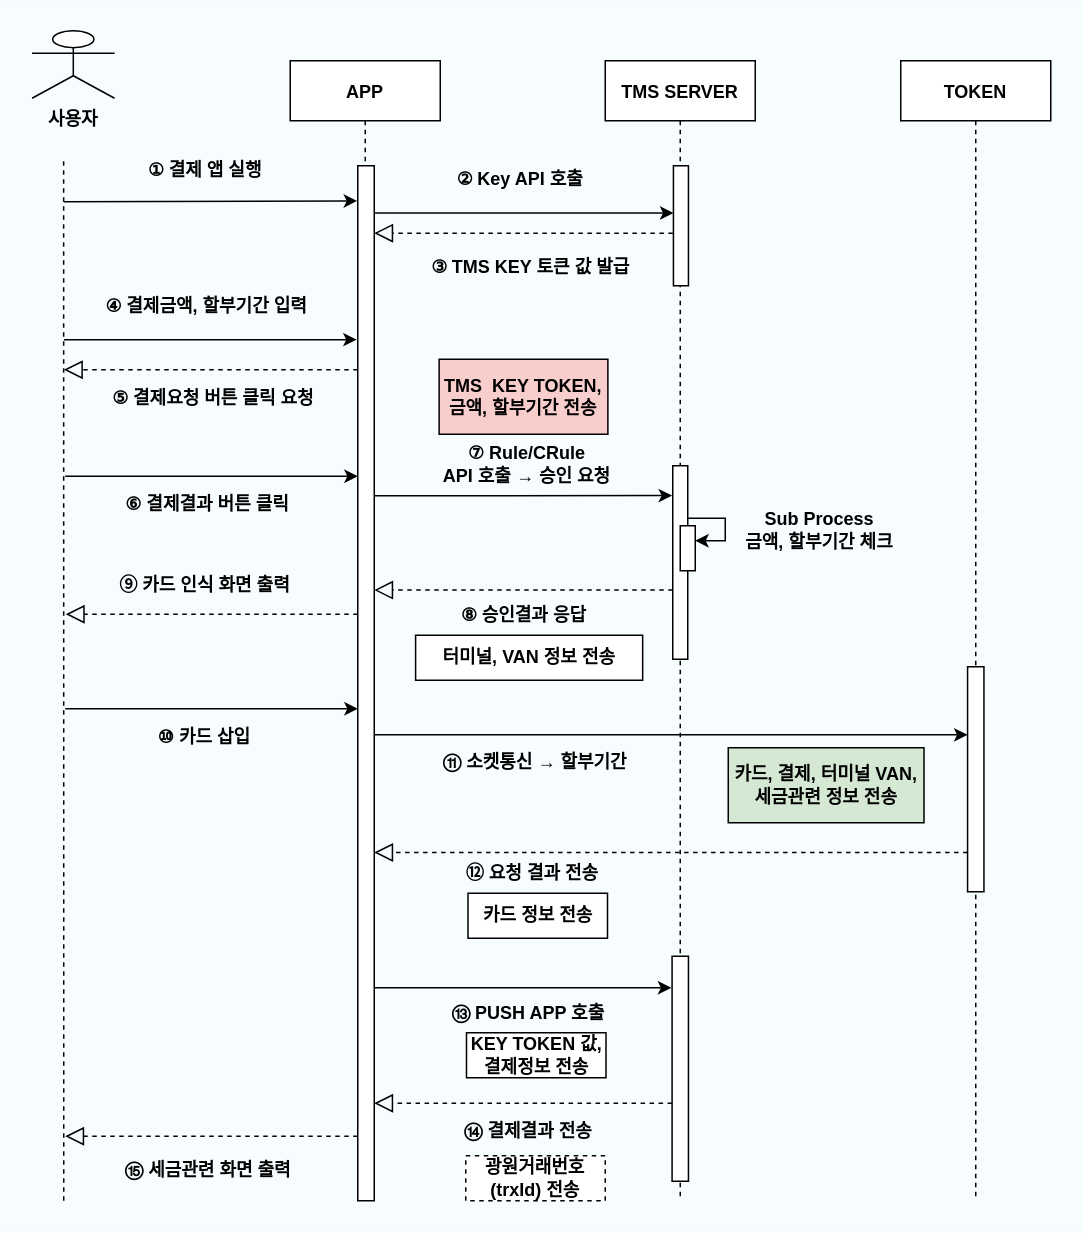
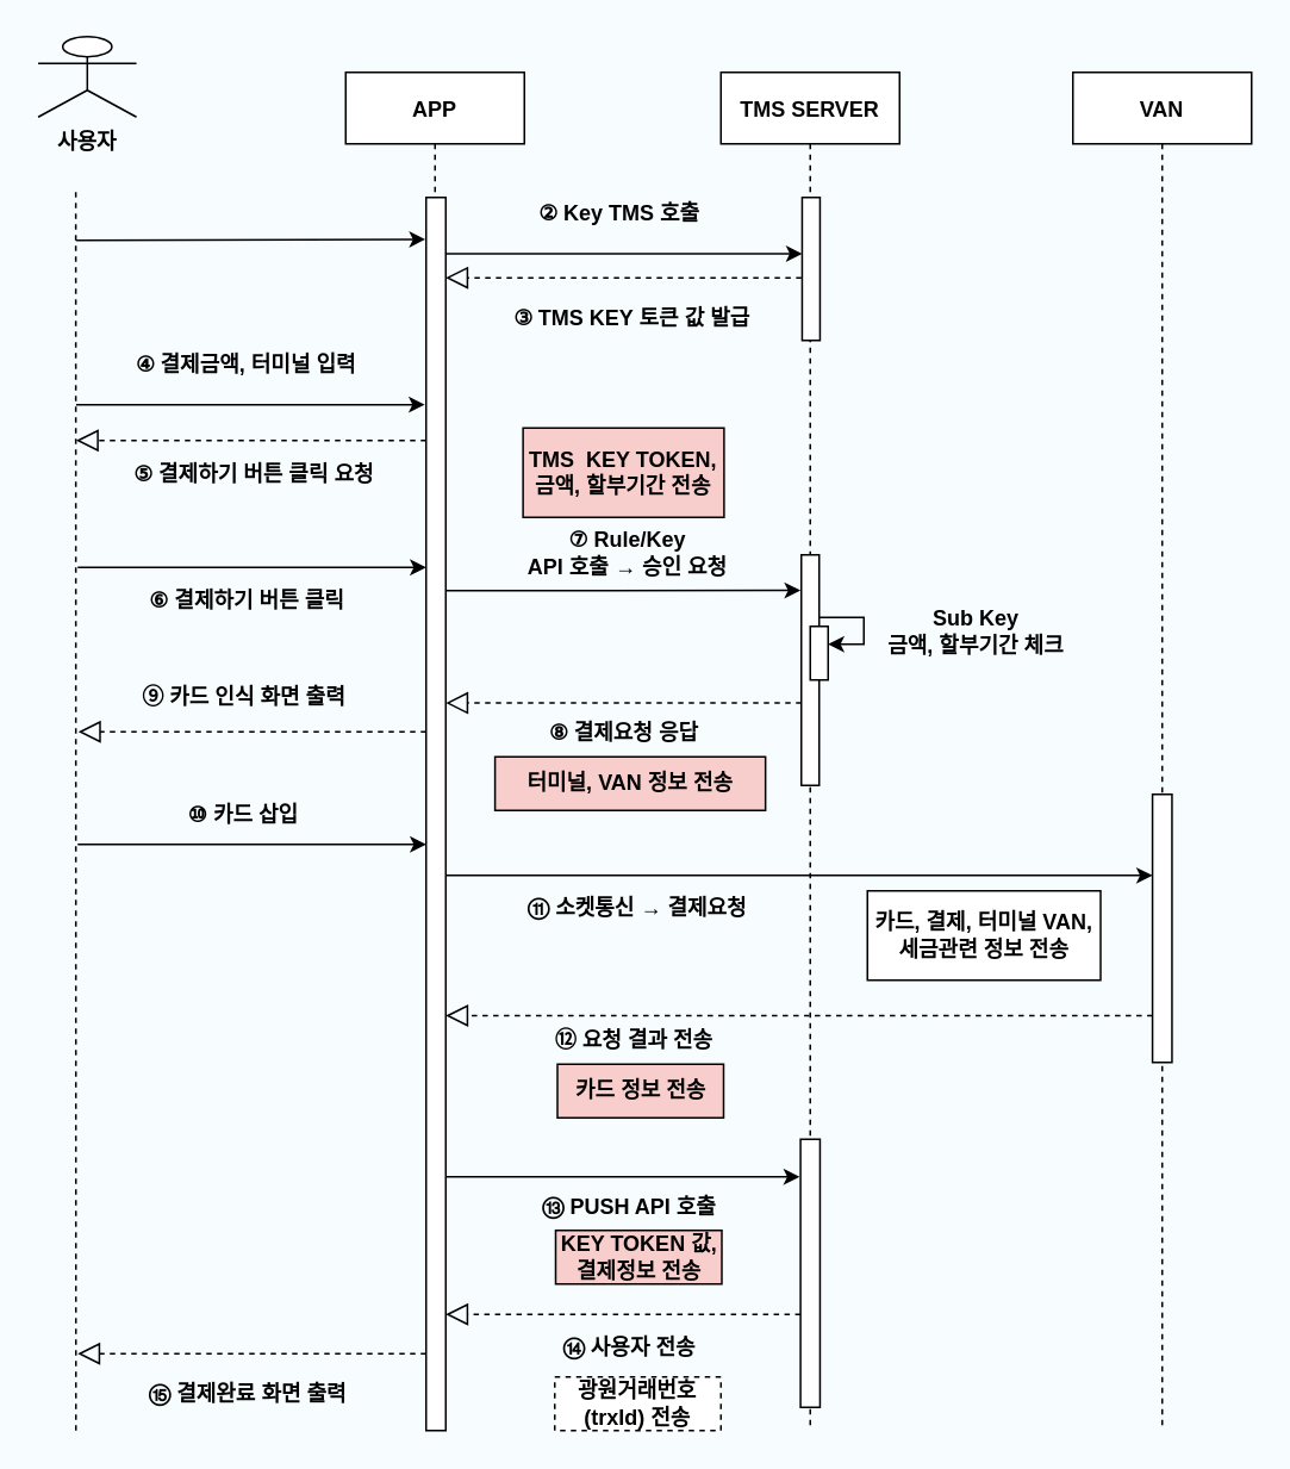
- <mxCell id="4" value="TOKEN" style="shape=umlLifeline;perimeter=lifelinePerimeter;container=1;collapsible=0;recursiveResize=0;rounded=0;shadow=0;strokeWidth=1;fontSize=12;fontStyle=1" parent="1" vertex="1"><mxGeometry x="600" y="40" width="100" height="760" as="geometry" /></mxCell>
+ <mxCell id="4" value="VAN" style="shape=umlLifeline;perimeter=lifelinePerimeter;container=1;collapsible=0;recursiveResize=0;rounded=0;shadow=0;strokeWidth=1;fontSize=12;fontStyle=1" parent="1" vertex="1"><mxGeometry x="600" y="40" width="100" height="760" as="geometry" /></mxCell>
- <mxCell id="47" value="&lt;font style=&quot;font-size: 12px;&quot;&gt;&lt;span lang=&quot;EN-US&quot; style=&quot;line-height: 125%; font-family: &amp;quot;맑은 고딕&amp;quot;; font-size: 12px;&quot;&gt;①&amp;nbsp;&lt;/span&gt;결제 앱 실행&lt;/font&gt;" style="text;html=1;strokeColor=none;fillColor=none;align=center;verticalAlign=middle;whiteSpace=wrap;rounded=0;fontSize=12;fontStyle=1" parent="1" vertex="1"><mxGeometry x="79.78" y="103" width="112.75" height="20" as="geometry" /></mxCell>
- <mxCell id="43" value="&lt;font style=&quot;font-size: 12px;&quot;&gt;&lt;span lang=&quot;EN-US&quot; style=&quot;line-height: 125%; font-family: &amp;quot;맑은 고딕&amp;quot;; font-size: 12px;&quot;&gt;②&amp;nbsp;&lt;/span&gt;Key API 호출&lt;/font&gt;" style="text;html=1;strokeColor=none;fillColor=none;align=center;verticalAlign=middle;whiteSpace=wrap;rounded=0;fontSize=12;fontStyle=1" parent="1" vertex="1"><mxGeometry x="290.25" y="109" width="112.75" height="20" as="geometry" /></mxCell>
+ <mxCell id="43" value="&lt;font style=&quot;font-size: 12px;&quot;&gt;&lt;span lang=&quot;EN-US&quot; style=&quot;line-height: 125%; font-family: &amp;quot;맑은 고딕&amp;quot;; font-size: 12px;&quot;&gt;②&amp;nbsp;&lt;/span&gt;Key TMS 호출&lt;/font&gt;" style="text;html=1;strokeColor=none;fillColor=none;align=center;verticalAlign=middle;whiteSpace=wrap;rounded=0;fontSize=12;fontStyle=1" parent="1" vertex="1"><mxGeometry x="290.25" y="109" width="112.75" height="20" as="geometry" /></mxCell>
- <mxCell id="42" value="&lt;font style=&quot;font-size: 12px;&quot;&gt;&lt;span lang=&quot;EN-US&quot; style=&quot;line-height: 125%; font-family: &amp;quot;맑은 고딕&amp;quot;; font-size: 12px;&quot;&gt;④&amp;nbsp;&lt;/span&gt;결제금액, 할부기간 입력&lt;/font&gt;" style="text;html=1;strokeColor=none;fillColor=none;align=center;verticalAlign=middle;whiteSpace=wrap;rounded=0;fontSize=12;fontStyle=1" parent="1" vertex="1"><mxGeometry x="62.45" y="194" width="150.69" height="20" as="geometry" /></mxCell>
+ <mxCell id="42" value="&lt;font style=&quot;font-size: 12px;&quot;&gt;&lt;span lang=&quot;EN-US&quot; style=&quot;line-height: 125%; font-family: &amp;quot;맑은 고딕&amp;quot;; font-size: 12px;&quot;&gt;④&amp;nbsp;&lt;/span&gt;결제금액, 터미널 입력&lt;/font&gt;" style="text;html=1;strokeColor=none;fillColor=none;align=center;verticalAlign=middle;whiteSpace=wrap;rounded=0;fontSize=12;fontStyle=1" parent="1" vertex="1"><mxGeometry x="62.45" y="194" width="150.69" height="20" as="geometry" /></mxCell>
- <mxCell id="49" value="&lt;font style=&quot;font-size: 12px;&quot;&gt;&lt;span lang=&quot;EN-US&quot; style=&quot;line-height: 125%; font-family: &amp;quot;맑은 고딕&amp;quot;; font-size: 12px;&quot;&gt;⑤&amp;nbsp;&lt;/span&gt;결제요청 버튼 클릭 요청&lt;/font&gt;" style="text;html=1;strokeColor=none;fillColor=none;align=center;verticalAlign=middle;whiteSpace=wrap;rounded=0;fontSize=12;fontStyle=1" parent="1" vertex="1"><mxGeometry x="66.48" y="255" width="151.63" height="20" as="geometry" /></mxCell>
+ <mxCell id="49" value="&lt;font style=&quot;font-size: 12px;&quot;&gt;&lt;span lang=&quot;EN-US&quot; style=&quot;line-height: 125%; font-family: &amp;quot;맑은 고딕&amp;quot;; font-size: 12px;&quot;&gt;⑤&amp;nbsp;&lt;/span&gt;결제하기 버튼 클릭 요청&lt;/font&gt;" style="text;html=1;strokeColor=none;fillColor=none;align=center;verticalAlign=middle;whiteSpace=wrap;rounded=0;fontSize=12;fontStyle=1" parent="1" vertex="1"><mxGeometry x="66.48" y="255" width="151.63" height="20" as="geometry" /></mxCell>
- <mxCell id="15" value="&lt;font style=&quot;font-size: 12px&quot;&gt;&lt;span lang=&quot;EN-US&quot; style=&quot;line-height: 125% ; font-family: &amp;#34;맑은 고딕&amp;#34; ; font-size: 12px&quot;&gt;⑦&lt;/span&gt;&amp;nbsp;Rule/CRule &lt;br&gt;API 호출&amp;nbsp;&lt;/font&gt;→ 승인 요청" style="text;html=1;strokeColor=none;fillColor=none;align=center;verticalAlign=middle;whiteSpace=wrap;rounded=0;fontSize=12;fontStyle=1" parent="1" vertex="1"><mxGeometry x="287.01" y="299" width="128.49" height="20" as="geometry" /></mxCell>
+ <mxCell id="15" value="&lt;font style=&quot;font-size: 12px&quot;&gt;&lt;span lang=&quot;EN-US&quot; style=&quot;line-height: 125% ; font-family: &amp;#34;맑은 고딕&amp;#34; ; font-size: 12px&quot;&gt;⑦&lt;/span&gt;&amp;nbsp;Rule/Key &lt;br&gt;API 호출&amp;nbsp;&lt;/font&gt;→ 승인 요청" style="text;html=1;strokeColor=none;fillColor=none;align=center;verticalAlign=middle;whiteSpace=wrap;rounded=0;fontSize=12;fontStyle=1" parent="1" vertex="1"><mxGeometry x="287.01" y="299" width="128.49" height="20" as="geometry" /></mxCell>
- <mxCell id="14" value="&lt;font style=&quot;font-size: 12px;&quot;&gt;&lt;span lang=&quot;EN-US&quot; style=&quot;line-height: 125%; font-family: &amp;quot;맑은 고딕&amp;quot;; font-size: 12px;&quot;&gt;⑥&lt;/span&gt;&amp;nbsp;결제결과 버튼 클릭&lt;/font&gt;" style="text;html=1;strokeColor=none;fillColor=none;align=center;verticalAlign=middle;whiteSpace=wrap;rounded=0;fontSize=12;fontStyle=1" parent="1" vertex="1"><mxGeometry x="76.73" y="319" width="122.13" height="33" as="geometry" /></mxCell>
+ <mxCell id="14" value="&lt;font style=&quot;font-size: 12px;&quot;&gt;&lt;span lang=&quot;EN-US&quot; style=&quot;line-height: 125%; font-family: &amp;quot;맑은 고딕&amp;quot;; font-size: 12px;&quot;&gt;⑥&lt;/span&gt;&amp;nbsp;결제하기 버튼 클릭&lt;/font&gt;" style="text;html=1;strokeColor=none;fillColor=none;align=center;verticalAlign=middle;whiteSpace=wrap;rounded=0;fontSize=12;fontStyle=1" parent="1" vertex="1"><mxGeometry x="76.73" y="319" width="122.13" height="33" as="geometry" /></mxCell>
- <mxCell id="22" value="&lt;span style=&quot;font-size: 12px;&quot;&gt;Sub Process&lt;br style=&quot;font-size: 12px;&quot;&gt;금액, 할부기간 체크&lt;br style=&quot;font-size: 12px;&quot;&gt;&lt;/span&gt;" style="text;html=1;strokeColor=none;fillColor=none;align=center;verticalAlign=middle;whiteSpace=wrap;rounded=0;fontSize=12;fontStyle=1" parent="1" vertex="1"><mxGeometry x="487" y="343" width="118" height="20" as="geometry" /></mxCell>
+ <mxCell id="22" value="&lt;span style=&quot;font-size: 12px;&quot;&gt;Sub Key&lt;br style=&quot;font-size: 12px;&quot;&gt;금액, 할부기간 체크&lt;br style=&quot;font-size: 12px;&quot;&gt;&lt;/span&gt;" style="text;html=1;strokeColor=none;fillColor=none;align=center;verticalAlign=middle;whiteSpace=wrap;rounded=0;fontSize=12;fontStyle=1" parent="1" vertex="1"><mxGeometry x="487" y="343" width="118" height="20" as="geometry" /></mxCell>
- <mxCell id="19" value="&lt;font style=&quot;font-size: 12px&quot;&gt;&lt;span lang=&quot;EN-US&quot; style=&quot;line-height: 125% ; font-family: &amp;#34;맑은 고딕&amp;#34; ; font-size: 12px&quot;&gt;⑧&amp;nbsp;&lt;/span&gt;승인결과 응답&lt;br style=&quot;font-size: 12px&quot;&gt;&lt;/font&gt;" style="text;html=1;strokeColor=none;fillColor=none;align=center;verticalAlign=middle;whiteSpace=wrap;rounded=0;fontSize=12;fontStyle=1" parent="1" vertex="1"><mxGeometry x="289.51" y="400" width="118" height="20" as="geometry" /></mxCell>
+ <mxCell id="19" value="&lt;font style=&quot;font-size: 12px&quot;&gt;&lt;span lang=&quot;EN-US&quot; style=&quot;line-height: 125% ; font-family: &amp;#34;맑은 고딕&amp;#34; ; font-size: 12px&quot;&gt;⑧&amp;nbsp;&lt;/span&gt;결제요청 응답&lt;br style=&quot;font-size: 12px&quot;&gt;&lt;/font&gt;" style="text;html=1;strokeColor=none;fillColor=none;align=center;verticalAlign=middle;whiteSpace=wrap;rounded=0;fontSize=12;fontStyle=1" parent="1" vertex="1"><mxGeometry x="289.51" y="400" width="118" height="20" as="geometry" /></mxCell>
- <mxCell id="50" value="&lt;span style=&quot;font-size: 12px&quot;&gt;터미널,&amp;nbsp;&lt;/span&gt;&lt;span style=&quot;font-size: 12px&quot;&gt;VAN 정보 전송&lt;/span&gt;&lt;span style=&quot;font-size: 12px&quot;&gt;&lt;br style=&quot;font-size: 12px&quot;&gt;&lt;/span&gt;" style="rounded=0;whiteSpace=wrap;html=1;fontSize=12;fontStyle=1" parent="1" vertex="1"><mxGeometry x="276.57" y="423" width="151.37" height="30" as="geometry" /></mxCell>
+ <mxCell id="50" value="&lt;span style=&quot;font-size: 12px&quot;&gt;터미널,&amp;nbsp;&lt;/span&gt;&lt;span style=&quot;font-size: 12px&quot;&gt;VAN 정보 전송&lt;/span&gt;&lt;span style=&quot;font-size: 12px&quot;&gt;&lt;br style=&quot;font-size: 12px&quot;&gt;&lt;/span&gt;" style="rounded=0;whiteSpace=wrap;html=1;fontSize=12;fontStyle=1;fillColor=#f8cecc;" parent="1" vertex="1"><mxGeometry x="276.57" y="423" width="151.37" height="30" as="geometry" /></mxCell>
- <mxCell id="24" value="&lt;font style=&quot;font-size: 12px;&quot;&gt;&lt;span lang=&quot;EN-US&quot; style=&quot;line-height: 125%; font-family: &amp;quot;맑은 고딕&amp;quot;; font-size: 12px;&quot;&gt;⑩&lt;/span&gt;&amp;nbsp;카드 삽입&lt;/font&gt;" style="text;html=1;strokeColor=none;fillColor=none;align=center;verticalAlign=middle;whiteSpace=wrap;rounded=0;fontSize=12;fontStyle=1" parent="1" vertex="1"><mxGeometry x="91.15" y="481" width="90" height="20" as="geometry" /></mxCell>
+ <mxCell id="24" value="&lt;font style=&quot;font-size: 12px;&quot;&gt;&lt;span lang=&quot;EN-US&quot; style=&quot;line-height: 125%; font-family: &amp;quot;맑은 고딕&amp;quot;; font-size: 12px;&quot;&gt;⑩&lt;/span&gt;&amp;nbsp;카드 삽입&lt;/font&gt;" style="text;html=1;strokeColor=none;fillColor=none;align=center;verticalAlign=middle;whiteSpace=wrap;rounded=0;fontSize=12;fontStyle=1" parent="1" vertex="1"><mxGeometry x="91.15" y="446" width="90" height="20" as="geometry" /></mxCell>
- <mxCell id="26" value="&lt;font style=&quot;font-size: 12px;&quot;&gt;&lt;span lang=&quot;EN-US&quot; style=&quot;line-height: 125%; font-family: &amp;quot;맑은 고딕&amp;quot;; font-size: 12px;&quot;&gt;⑪&lt;/span&gt;&amp;nbsp;소켓통신 → 할부기간&lt;/font&gt;" style="text;html=1;strokeColor=none;fillColor=none;align=center;verticalAlign=middle;whiteSpace=wrap;rounded=0;fontSize=12;fontStyle=1" parent="1" vertex="1"><mxGeometry x="289" y="498" width="135" height="20" as="geometry" /></mxCell>
+ <mxCell id="26" value="&lt;font style=&quot;font-size: 12px;&quot;&gt;&lt;span lang=&quot;EN-US&quot; style=&quot;line-height: 125%; font-family: &amp;quot;맑은 고딕&amp;quot;; font-size: 12px;&quot;&gt;⑪&lt;/span&gt;&amp;nbsp;소켓통신 → 결제요청&lt;/font&gt;" style="text;html=1;strokeColor=none;fillColor=none;align=center;verticalAlign=middle;whiteSpace=wrap;rounded=0;fontSize=12;fontStyle=1" parent="1" vertex="1"><mxGeometry x="289" y="498" width="135" height="20" as="geometry" /></mxCell>
- <mxCell id="27" value="&lt;span style=&quot;font-size: 12px;&quot;&gt;카드, 결제, 터미널 VAN, 세금관련 정보 전송&lt;br style=&quot;font-size: 12px;&quot;&gt;&lt;/span&gt;" style="rounded=0;whiteSpace=wrap;html=1;fontSize=12;fontStyle=1;fillColor=#d5e8d4;" parent="1" vertex="1"><mxGeometry x="485" y="498" width="130.5" height="50" as="geometry" /></mxCell>
+ <mxCell id="27" value="&lt;span style=&quot;font-size: 12px;&quot;&gt;카드, 결제, 터미널 VAN, 세금관련 정보 전송&lt;br style=&quot;font-size: 12px;&quot;&gt;&lt;/span&gt;" style="rounded=0;whiteSpace=wrap;html=1;fontSize=12;fontStyle=1" parent="1" vertex="1"><mxGeometry x="485" y="498" width="130.5" height="50" as="geometry" /></mxCell>
- <mxCell id="30" value="&lt;span style=&quot;font-size: 12px;&quot;&gt;카드 정보 전송&lt;br style=&quot;font-size: 12px;&quot;&gt;&lt;/span&gt;" style="rounded=0;whiteSpace=wrap;html=1;fontSize=12;fontStyle=1" parent="1" vertex="1"><mxGeometry x="311.5" y="595" width="93" height="30" as="geometry" /></mxCell>
+ <mxCell id="30" value="&lt;span style=&quot;font-size: 12px;&quot;&gt;카드 정보 전송&lt;br style=&quot;font-size: 12px;&quot;&gt;&lt;/span&gt;" style="rounded=0;whiteSpace=wrap;html=1;fontSize=12;fontStyle=1;fillColor=#f8cecc;" parent="1" vertex="1"><mxGeometry x="311.5" y="595" width="93" height="30" as="geometry" /></mxCell>
- <mxCell id="32" value="&lt;font style=&quot;font-size: 12px&quot;&gt;⑬ PUSH APP 호출&lt;/font&gt;" style="text;html=1;strokeColor=none;fillColor=none;align=center;verticalAlign=middle;whiteSpace=wrap;rounded=0;fontSize=12;fontStyle=1" parent="1" vertex="1"><mxGeometry x="298.13" y="665" width="108.25" height="20" as="geometry" /></mxCell>
+ <mxCell id="32" value="&lt;font style=&quot;font-size: 12px&quot;&gt;⑬ PUSH API 호출&lt;/font&gt;" style="text;html=1;strokeColor=none;fillColor=none;align=center;verticalAlign=middle;whiteSpace=wrap;rounded=0;fontSize=12;fontStyle=1" parent="1" vertex="1"><mxGeometry x="298.13" y="665" width="108.25" height="20" as="geometry" /></mxCell>
- <mxCell id="38" value="&lt;span style=&quot;font-size: 12px;&quot;&gt;KEY TOKEN 값, &lt;br style=&quot;font-size: 12px;&quot;&gt;결제정보 전송&lt;/span&gt;&lt;span style=&quot;font-size: 12px;&quot;&gt;&lt;br style=&quot;font-size: 12px;&quot;&gt;&lt;/span&gt;" style="rounded=0;whiteSpace=wrap;html=1;fontSize=12;fontStyle=1" parent="1" vertex="1"><mxGeometry x="310.5" y="688" width="93" height="30" as="geometry" /></mxCell>
+ <mxCell id="38" value="&lt;span style=&quot;font-size: 12px;&quot;&gt;KEY TOKEN 값, &lt;br style=&quot;font-size: 12px;&quot;&gt;결제정보 전송&lt;/span&gt;&lt;span style=&quot;font-size: 12px;&quot;&gt;&lt;br style=&quot;font-size: 12px;&quot;&gt;&lt;/span&gt;" style="rounded=0;whiteSpace=wrap;html=1;fontSize=12;fontStyle=1;fillColor=#f8cecc;" parent="1" vertex="1"><mxGeometry x="310.5" y="688" width="93" height="30" as="geometry" /></mxCell>
- <mxCell id="33" value="&lt;font style=&quot;font-size: 12px&quot;&gt;&lt;span lang=&quot;EN-US&quot; style=&quot;line-height: 125% ; font-size: 12px&quot;&gt;⑭&lt;/span&gt;&amp;nbsp;결제결과 전송&lt;/font&gt;" style="text;html=1;strokeColor=none;fillColor=none;align=center;verticalAlign=middle;whiteSpace=wrap;rounded=0;fontSize=12;fontStyle=1" parent="1" vertex="1"><mxGeometry x="292.26" y="744" width="120" height="20" as="geometry" /></mxCell>
+ <mxCell id="33" value="&lt;font style=&quot;font-size: 12px&quot;&gt;&lt;span lang=&quot;EN-US&quot; style=&quot;line-height: 125% ; font-size: 12px&quot;&gt;⑭&lt;/span&gt;&amp;nbsp;사용자 전송&lt;/font&gt;" style="text;html=1;strokeColor=none;fillColor=none;align=center;verticalAlign=middle;whiteSpace=wrap;rounded=0;fontSize=12;fontStyle=1" parent="1" vertex="1"><mxGeometry x="292.26" y="744" width="120" height="20" as="geometry" /></mxCell>
- <mxCell id="36" value="&lt;font style=&quot;font-size: 12px&quot;&gt;&lt;span lang=&quot;EN-US&quot; style=&quot;line-height: 125% ; font-size: 12px&quot;&gt;⑮&amp;nbsp;&lt;/span&gt;세금관련 화면 출력&lt;/font&gt;" style="text;html=1;strokeColor=none;fillColor=none;align=center;verticalAlign=middle;whiteSpace=wrap;rounded=0;fontSize=12;fontStyle=1" parent="1" vertex="1"><mxGeometry x="72.91" y="770" width="131.13" height="20" as="geometry" /></mxCell>
+ <mxCell id="36" value="&lt;font style=&quot;font-size: 12px&quot;&gt;&lt;span lang=&quot;EN-US&quot; style=&quot;line-height: 125% ; font-size: 12px&quot;&gt;⑮&amp;nbsp;&lt;/span&gt;결제완료 화면 출력&lt;/font&gt;" style="text;html=1;strokeColor=none;fillColor=none;align=center;verticalAlign=middle;whiteSpace=wrap;rounded=0;fontSize=12;fontStyle=1" parent="1" vertex="1"><mxGeometry x="72.91" y="770" width="131.13" height="20" as="geometry" /></mxCell>
